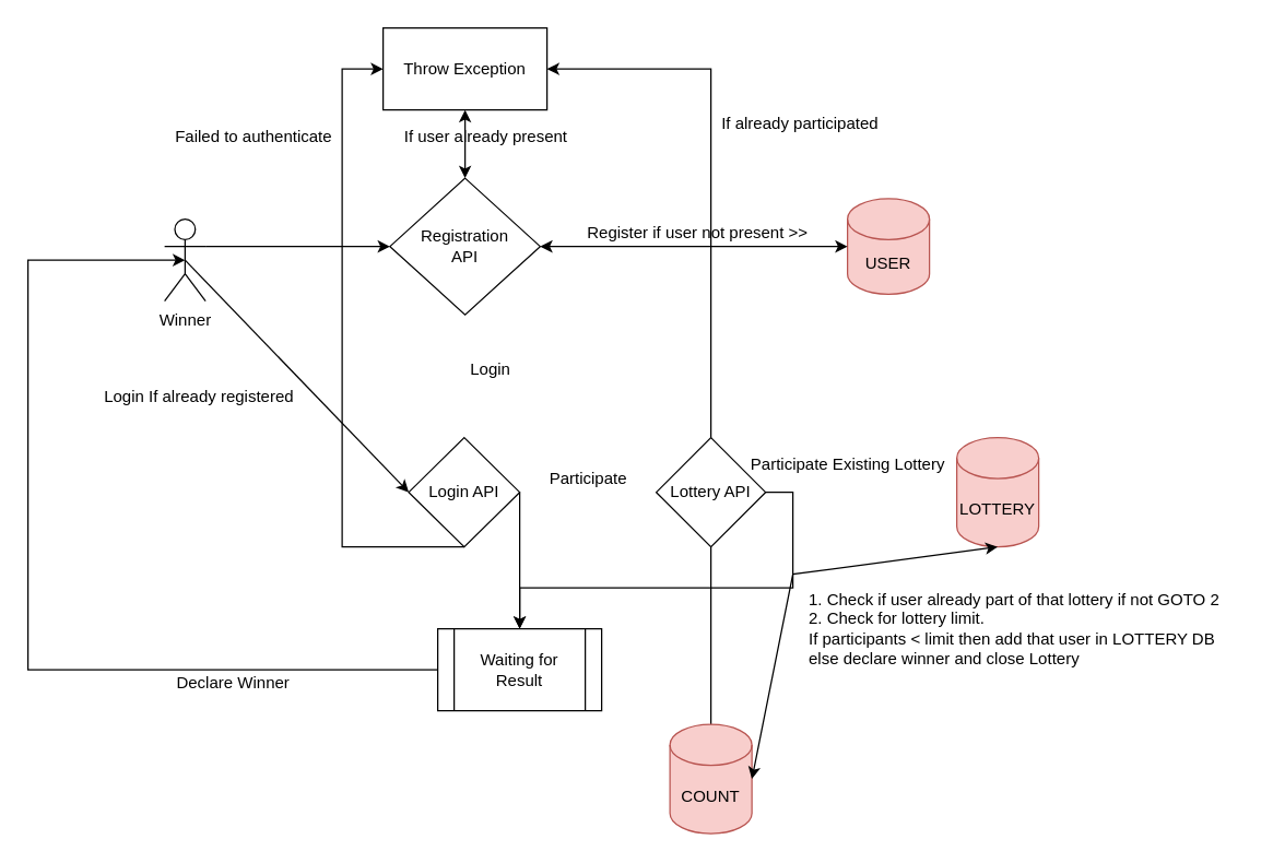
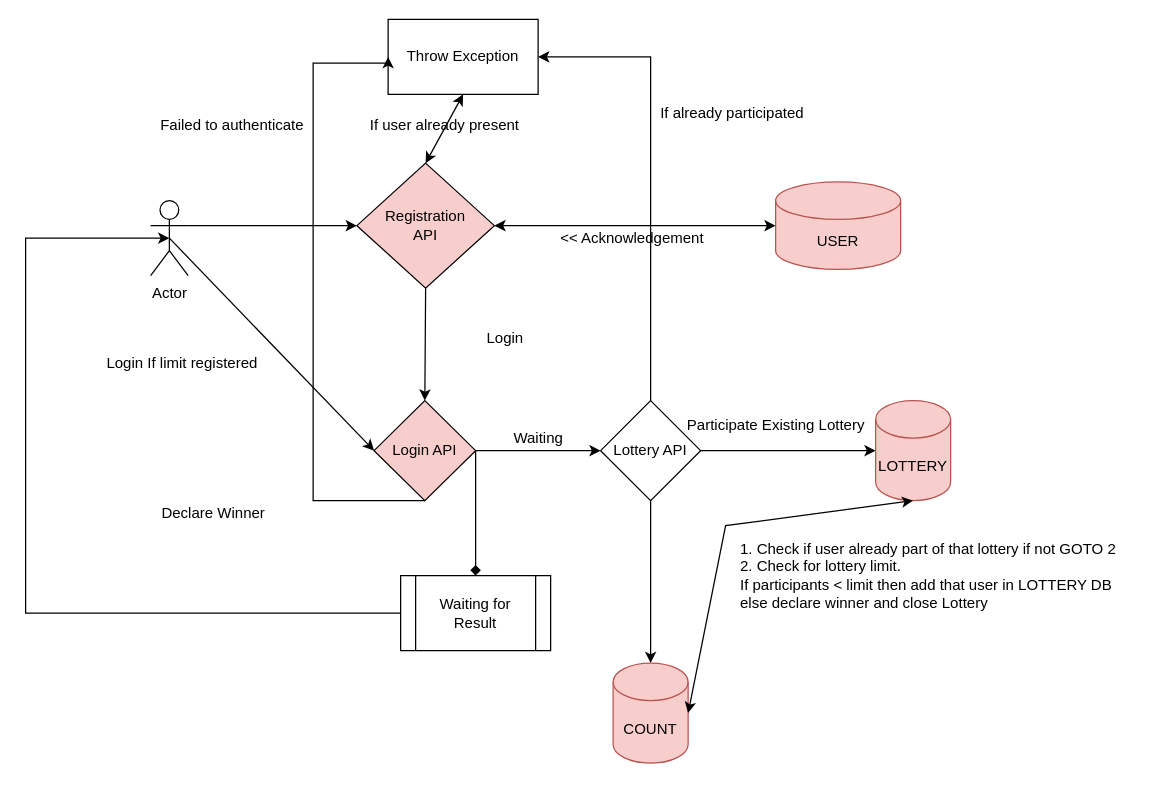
- <mxCell id="7" value="Throw Exception" style="whiteSpace=wrap;html=1;" vertex="1" parent="1"><mxGeometry x="280" y="20" width="120" height="60" as="geometry" /></mxCell>
+ <mxCell id="7" value="Throw Exception" style="whiteSpace=wrap;html=1;" vertex="1" parent="1"><mxGeometry x="310" y="15" width="120" height="60" as="geometry" /></mxCell>
- <mxCell id="6" value="Register if user not present &amp;gt;&amp;gt;" style="text;html=1;align=center;verticalAlign=middle;resizable=0;points=[];autosize=1;strokeColor=none;fillColor=none;" vertex="1" parent="1"><mxGeometry x="420" y="160" width="180" height="20" as="geometry" /></mxCell>
- <mxCell id="5" value="Registration &lt;br&gt;API" style="rhombus;whiteSpace=wrap;html=1;" vertex="1" parent="1"><mxGeometry x="285" y="130" width="110" height="100" as="geometry" /></mxCell>
+ <mxCell id="5" value="Registration &lt;br&gt;API" style="rhombus;whiteSpace=wrap;html=1;fillColor=#f8cecc;" vertex="1" parent="1"><mxGeometry x="285" y="130" width="110" height="100" as="geometry" /></mxCell>
- <mxCell id="2" value="USER" style="shape=cylinder3;whiteSpace=wrap;html=1;boundedLbl=1;backgroundOutline=1;size=15;fillColor=#f8cecc;strokeColor=#b85450;" vertex="1" parent="1"><mxGeometry x="620" y="145" width="60" height="70" as="geometry" /></mxCell>
+ <mxCell id="2" value="USER" style="shape=cylinder3;whiteSpace=wrap;html=1;boundedLbl=1;backgroundOutline=1;size=15;fillColor=#f8cecc;strokeColor=#b85450;" vertex="1" parent="1"><mxGeometry x="620" y="145" width="100" height="70" as="geometry" /></mxCell>
+ <mxCell id="11" value="&amp;lt;&amp;lt; Acknowledgement" style="text;html=1;align=center;verticalAlign=middle;resizable=0;points=[];autosize=1;strokeColor=none;fillColor=none;" vertex="1" parent="1"><mxGeometry x="440" y="180" width="130" height="20" as="geometry" /></mxCell>
- <mxCell id="4" value="Winner" style="shape=umlActor;verticalLabelPosition=bottom;verticalAlign=top;html=1;outlineConnect=0;" vertex="1" parent="1"><mxGeometry x="120" y="160" width="30" height="60" as="geometry" /></mxCell>
+ <mxCell id="4" value="Actor" style="shape=umlActor;verticalLabelPosition=bottom;verticalAlign=top;html=1;outlineConnect=0;" vertex="1" parent="1"><mxGeometry x="120" y="160" width="30" height="60" as="geometry" /></mxCell>
- <mxCell id="16" value="Login&amp;nbsp;" style="text;html=1;align=center;verticalAlign=middle;resizable=0;points=[];autosize=1;strokeColor=none;fillColor=none;" vertex="1" parent="1"><mxGeometry x="335" y="260" width="50" height="20" as="geometry" /></mxCell>
+ <mxCell id="16" value="Login&amp;nbsp;" style="text;html=1;align=center;verticalAlign=middle;resizable=0;points=[];autosize=1;strokeColor=none;fillColor=none;" vertex="1" parent="1"><mxGeometry x="380" y="260" width="50" height="20" as="geometry" /></mxCell>
+ <mxCell id="15" value="" style="endArrow=classic;html=1;rounded=0;entryX=0.5;entryY=0;entryDx=0;entryDy=0;exitX=0.5;exitY=1;exitDx=0;exitDy=0;" edge="1" parent="1" source="5" target="14"><mxGeometry width="50" height="50" relative="1" as="geometry"><mxPoint x="500" y="300" as="sourcePoint" /><mxPoint x="370" y="460" as="targetPoint" /></mxGeometry></mxCell>
- <mxCell id="18" value="Login If already registered" style="text;html=1;align=center;verticalAlign=middle;resizable=0;points=[];autosize=1;strokeColor=none;fillColor=none;" vertex="1" parent="1"><mxGeometry x="70" y="280" width="150" height="20" as="geometry" /></mxCell>
+ <mxCell id="18" value="Login If limit registered" style="text;html=1;align=center;verticalAlign=middle;resizable=0;points=[];autosize=1;strokeColor=none;fillColor=none;" vertex="1" parent="1"><mxGeometry x="70" y="280" width="150" height="20" as="geometry" /></mxCell>
- <mxCell id="34" value="Participate" style="text;html=1;align=center;verticalAlign=middle;resizable=0;points=[];autosize=1;strokeColor=none;fillColor=none;" vertex="1" parent="1"><mxGeometry x="395" y="340" width="70" height="20" as="geometry" /></mxCell>
+ <mxCell id="34" value="Waiting" style="text;html=1;align=center;verticalAlign=middle;resizable=0;points=[];autosize=1;strokeColor=none;fillColor=none;" vertex="1" parent="1"><mxGeometry x="395" y="340" width="70" height="20" as="geometry" /></mxCell>
- <mxCell id="14" value="Login API" style="rhombus;whiteSpace=wrap;html=1;" vertex="1" parent="1"><mxGeometry x="298.75" y="320" width="81.25" height="80" as="geometry" /></mxCell>
+ <mxCell id="14" value="Login API" style="rhombus;whiteSpace=wrap;html=1;fillColor=#f8cecc;" vertex="1" parent="1"><mxGeometry x="298.75" y="320" width="81.25" height="80" as="geometry" /></mxCell>
+ <mxCell id="13" style="edgeStyle=orthogonalEdgeStyle;rounded=0;orthogonalLoop=1;jettySize=auto;html=1;exitX=1;exitY=0.5;exitDx=0;exitDy=0;" edge="1" parent="1" source="14" target="22"><mxGeometry relative="1" as="geometry"><mxPoint x="470" y="360" as="targetPoint" /></mxGeometry></mxCell>
- <mxCell id="21" style="edgeStyle=orthogonalEdgeStyle;rounded=0;orthogonalLoop=1;jettySize=auto;html=1;exitX=1;exitY=0.5;exitDx=0;exitDy=0;" edge="1" parent="1" source="22" target="24"><mxGeometry relative="1" as="geometry" /></mxCell>
+ <mxCell id="21" style="edgeStyle=orthogonalEdgeStyle;rounded=0;orthogonalLoop=1;jettySize=auto;html=1;exitX=1;exitY=0.5;exitDx=0;exitDy=0;entryX=0;entryY=0.5;entryDx=0;entryDy=0;entryPerimeter=0;" edge="1" parent="1" source="22" target="26"><mxGeometry relative="1" as="geometry" /></mxCell>
- <mxCell id="23" value="" style="endArrow=classic;html=1;rounded=0;exitX=1;exitY=0.5;exitDx=0;exitDy=0;entryX=0.5;entryY=0;entryDx=0;entryDy=0;" edge="1" parent="1" source="14" target="24"><mxGeometry width="50" height="50" relative="1" as="geometry"><mxPoint x="300" y="480" as="sourcePoint" /><mxPoint x="380" y="450" as="targetPoint" /></mxGeometry></mxCell>
+ <mxCell id="23" value="" style="endArrow=diamond;html=1;rounded=0;exitX=1;exitY=0.5;exitDx=0;exitDy=0;entryX=0.5;entryY=0;entryDx=0;entryDy=0;" edge="1" parent="1" source="14" target="24"><mxGeometry width="50" height="50" relative="1" as="geometry"><mxPoint x="300" y="480" as="sourcePoint" /><mxPoint x="380" y="450" as="targetPoint" /></mxGeometry></mxCell>
- <mxCell id="32" value="Declare Winner" style="text;html=1;align=center;verticalAlign=middle;resizable=0;points=[];autosize=1;strokeColor=none;fillColor=none;" vertex="1" parent="1"><mxGeometry x="120" y="490" width="100" height="20" as="geometry" /></mxCell>
+ <mxCell id="32" value="Declare Winner" style="text;html=1;align=center;verticalAlign=middle;resizable=0;points=[];autosize=1;strokeColor=none;fillColor=none;" vertex="1" parent="1"><mxGeometry x="120" y="400" width="100" height="20" as="geometry" /></mxCell>
- <mxCell id="28" value="" style="endArrow=none;html=1;rounded=0;exitX=0.5;exitY=1;exitDx=0;exitDy=0;" edge="1" parent="1" source="22" target="29"><mxGeometry width="50" height="50" relative="1" as="geometry"><mxPoint x="560" y="360" as="sourcePoint" /><mxPoint x="700" y="460" as="targetPoint" /></mxGeometry></mxCell>
+ <mxCell id="28" value="" style="endArrow=classic;html=1;rounded=0;exitX=0.5;exitY=1;exitDx=0;exitDy=0;" edge="1" parent="1" source="22" target="29"><mxGeometry width="50" height="50" relative="1" as="geometry"><mxPoint x="560" y="360" as="sourcePoint" /><mxPoint x="700" y="460" as="targetPoint" /></mxGeometry></mxCell>
